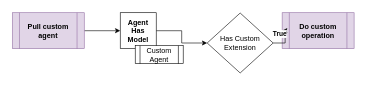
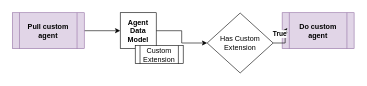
- <mxCell id="5" value="Agent Has Model" style="whiteSpace=wrap;html=1;aspect=fixed;fontStyle=1" vertex="1" parent="1"><mxGeometry x="200" y="20.5" width="60" height="60" as="geometry" /></mxCell>
+ <mxCell id="5" value="Agent Data Model" style="whiteSpace=wrap;html=1;aspect=fixed;fontStyle=1" vertex="1" parent="1"><mxGeometry x="200" y="20.5" width="60" height="60" as="geometry" /></mxCell>
- <mxCell id="7" value="Do custom operation" style="shape=process;whiteSpace=wrap;html=1;backgroundOutline=1;fontStyle=1;fillColor=#e1d5e7;strokeColor=#9673a6;" vertex="1" parent="1"><mxGeometry x="470" y="20.5" width="120" height="60" as="geometry" /></mxCell>
+ <mxCell id="7" value="Do custom agent" style="shape=process;whiteSpace=wrap;html=1;backgroundOutline=1;fontStyle=1;fillColor=#e1d5e7;strokeColor=#9673a6;" vertex="1" parent="1"><mxGeometry x="470" y="20.5" width="120" height="60" as="geometry" /></mxCell>
- <mxCell id="6" value="Custom Agent" style="shape=process;whiteSpace=wrap;html=1;backgroundOutline=1;" vertex="1" parent="1"><mxGeometry x="225" y="75.5" width="80" height="30" as="geometry" /></mxCell>
+ <mxCell id="6" value="Custom Extension" style="shape=process;whiteSpace=wrap;html=1;backgroundOutline=1;" vertex="1" parent="1"><mxGeometry x="225" y="75.5" width="80" height="30" as="geometry" /></mxCell>
